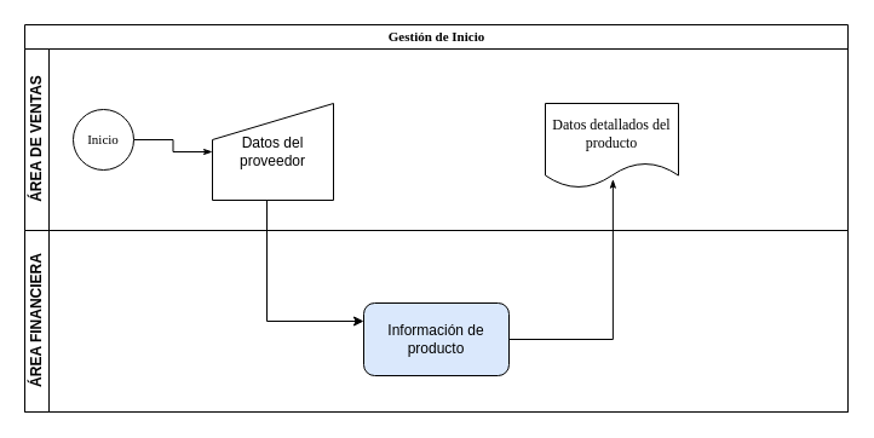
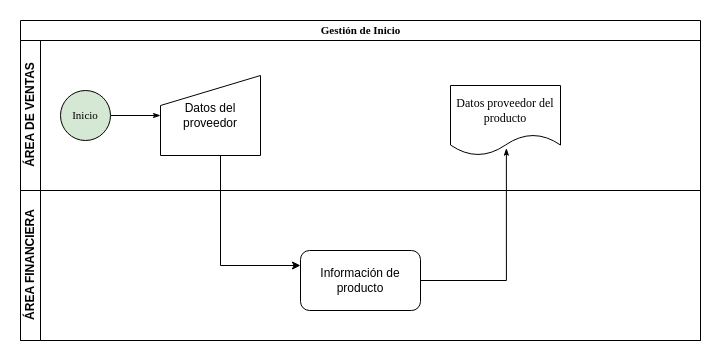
- <mxCell id="6" value="&lt;font face=&quot;Verdana&quot;&gt;Datos detallados del producto&lt;/font&gt;" style="shape=document;whiteSpace=wrap;html=1;boundedLbl=1;align=center;" parent="3" vertex="1"><mxGeometry x="430" y="45" width="110" height="70" as="geometry" /></mxCell>
+ <mxCell id="6" value="&lt;font face=&quot;Verdana&quot;&gt;Datos proveedor del producto&lt;/font&gt;" style="shape=document;whiteSpace=wrap;html=1;boundedLbl=1;align=center;" parent="3" vertex="1"><mxGeometry x="430" y="45" width="110" height="70" as="geometry" /></mxCell>
- <mxCell id="5" value="&lt;font style=&quot;font-size: 11px;&quot;&gt;Inicio&lt;/font&gt;" style="ellipse;whiteSpace=wrap;html=1;rounded=0;shadow=0;labelBackgroundColor=none;strokeWidth=1;fontFamily=Verdana;fontSize=8;align=center;" parent="3" vertex="1"><mxGeometry x="40" y="50" width="50" height="50" as="geometry" /></mxCell>
+ <mxCell id="5" value="&lt;font style=&quot;font-size: 11px;&quot;&gt;Inicio&lt;/font&gt;" style="ellipse;whiteSpace=wrap;html=1;rounded=0;shadow=0;labelBackgroundColor=none;strokeWidth=1;fontFamily=Verdana;fontSize=8;align=center;fillColor=#d5e8d4;" parent="3" vertex="1"><mxGeometry x="40" y="50" width="50" height="50" as="geometry" /></mxCell>
- <mxCell id="7" value="Datos del proveedor" style="shape=manualInput;whiteSpace=wrap;html=1;" parent="3" vertex="1"><mxGeometry x="155" y="45" width="100" height="80" as="geometry" /></mxCell>
+ <mxCell id="7" value="Datos del proveedor" style="shape=manualInput;whiteSpace=wrap;html=1;" parent="3" vertex="1"><mxGeometry x="140" y="35" width="100" height="80" as="geometry" /></mxCell>
- <mxCell id="11" value="Información de producto" style="rounded=1;whiteSpace=wrap;html=1;fillColor=#dae8fc;" parent="10" vertex="1"><mxGeometry x="280" y="60" width="120" height="60" as="geometry" /></mxCell>
+ <mxCell id="11" value="Información de producto" style="rounded=1;whiteSpace=wrap;html=1;" parent="10" vertex="1"><mxGeometry x="280" y="60" width="120" height="60" as="geometry" /></mxCell>
